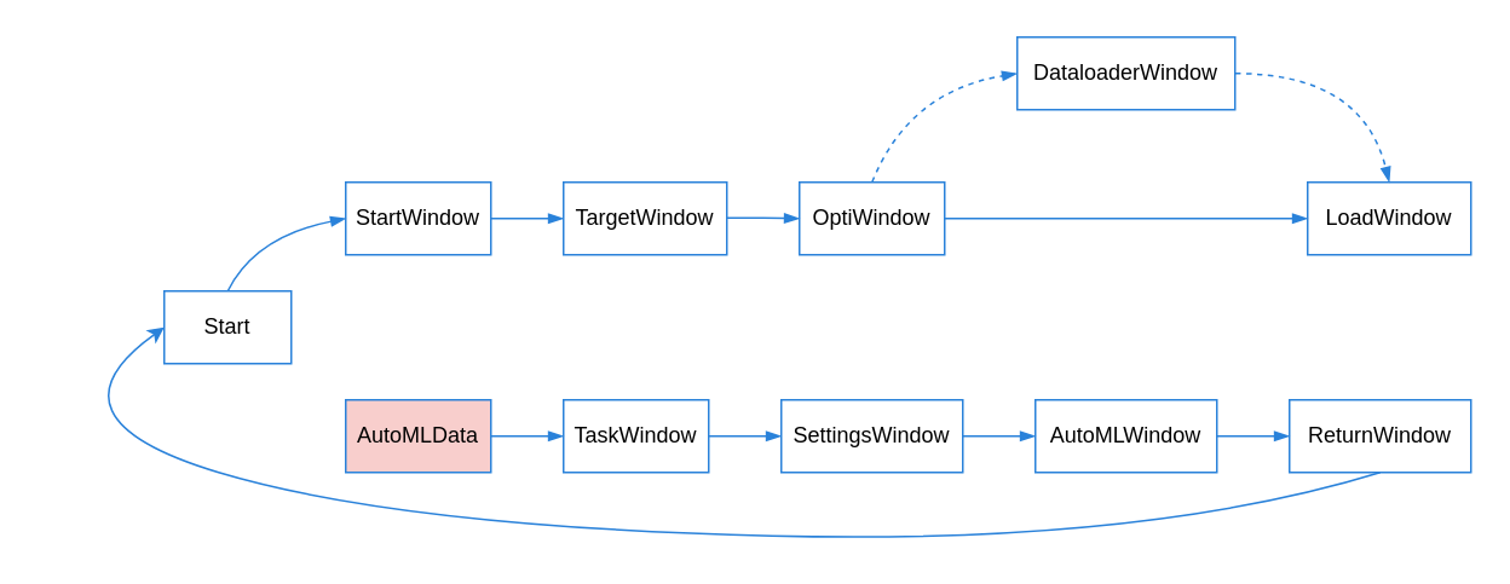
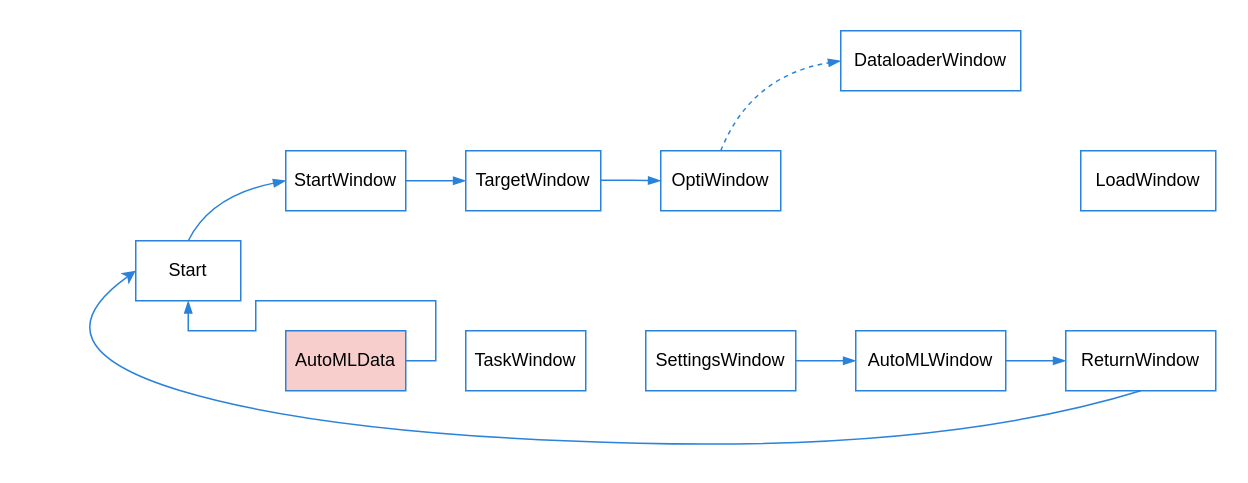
- <mxCell id="13" value="" style="curved=1;endArrow=blockThin;html=1;rounded=0;exitX=1;exitY=0.5;exitDx=0;exitDy=0;entryX=0.5;entryY=0;entryDx=0;entryDy=0;endFill=1;dashed=1;strokeColor=#2A82DA;" parent="1" source="9" target="10" edge="1"><mxGeometry width="50" height="50" relative="1" as="geometry"><mxPoint x="732.5" y="90" as="sourcePoint" /><mxPoint x="797.5" y="30" as="targetPoint" /><Array as="points"><mxPoint x="750" y="40" /></Array></mxGeometry></mxCell>
- <mxCell id="11" style="edgeStyle=orthogonalEdgeStyle;rounded=0;orthogonalLoop=1;jettySize=auto;html=1;exitX=1;exitY=0.5;exitDx=0;exitDy=0;endArrow=blockThin;endFill=1;entryX=0;entryY=0.5;entryDx=0;entryDy=0;strokeColor=#2A82DA;" parent="1" source="7" target="10" edge="1"><mxGeometry relative="1" as="geometry"><mxPoint x="410" y="129.72" as="sourcePoint" /><mxPoint x="450" y="130" as="targetPoint" /></mxGeometry></mxCell>
- <mxCell id="16" style="edgeStyle=orthogonalEdgeStyle;rounded=0;orthogonalLoop=1;jettySize=auto;html=1;exitX=1;exitY=0.5;exitDx=0;exitDy=0;entryX=0;entryY=0.5;entryDx=0;entryDy=0;endArrow=blockThin;endFill=1;strokeColor=#2A82DA;" parent="1" source="14" target="15" edge="1"><mxGeometry relative="1" as="geometry"><mxPoint x="280" y="200" as="sourcePoint" /><mxPoint x="320" y="200" as="targetPoint" /></mxGeometry></mxCell>
+ <mxCell id="16" style="edgeStyle=orthogonalEdgeStyle;rounded=0;orthogonalLoop=1;jettySize=auto;html=1;exitX=1;exitY=0.5;exitDx=0;exitDy=0;endArrow=blockThin;endFill=1;strokeColor=#2A82DA;" parent="1" source="14" target="2" edge="1"><mxGeometry relative="1" as="geometry"><mxPoint x="280" y="200" as="sourcePoint" /><mxPoint x="320" y="200" as="targetPoint" /></mxGeometry></mxCell>
- <mxCell id="17" style="edgeStyle=orthogonalEdgeStyle;rounded=0;orthogonalLoop=1;jettySize=auto;html=1;exitX=1;exitY=0.5;exitDx=0;exitDy=0;entryX=0;entryY=0.5;entryDx=0;entryDy=0;endArrow=blockThin;endFill=1;strokeColor=#2A82DA;" parent="1" source="15" target="18" edge="1"><mxGeometry relative="1" as="geometry"><mxPoint x="280" y="250" as="sourcePoint" /><mxPoint x="430" y="240" as="targetPoint" /></mxGeometry></mxCell>
